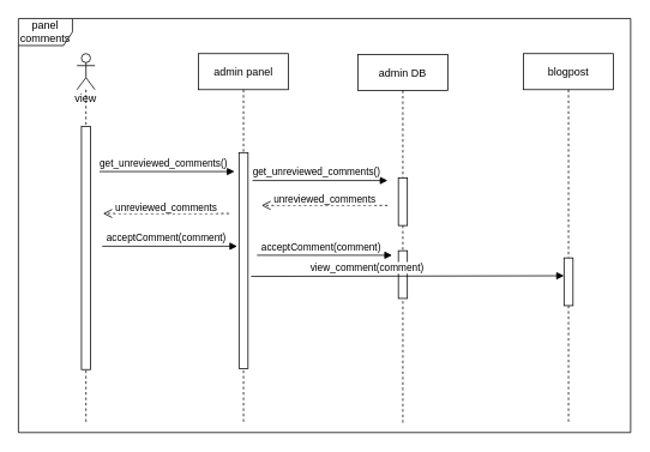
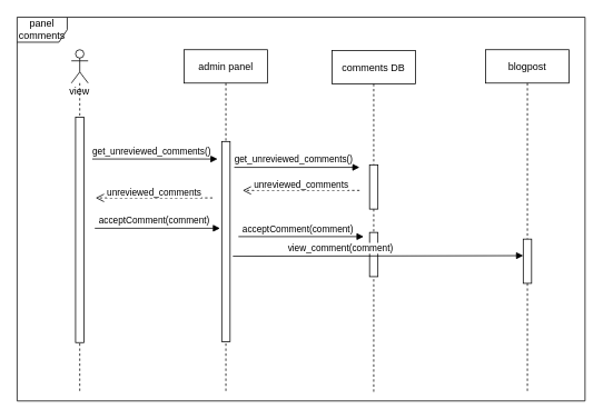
- <mxCell id="9" value="admin DB" style="shape=umlLifeline;perimeter=lifelinePerimeter;container=1;collapsible=0;recursiveResize=0;rounded=0;shadow=0;strokeWidth=1;" parent="1" vertex="1"><mxGeometry x="397" y="60" width="100" height="410" as="geometry" /></mxCell>
+ <mxCell id="9" value="comments DB" style="shape=umlLifeline;perimeter=lifelinePerimeter;container=1;collapsible=0;recursiveResize=0;rounded=0;shadow=0;strokeWidth=1;" parent="1" vertex="1"><mxGeometry x="397" y="60" width="100" height="410" as="geometry" /></mxCell>
